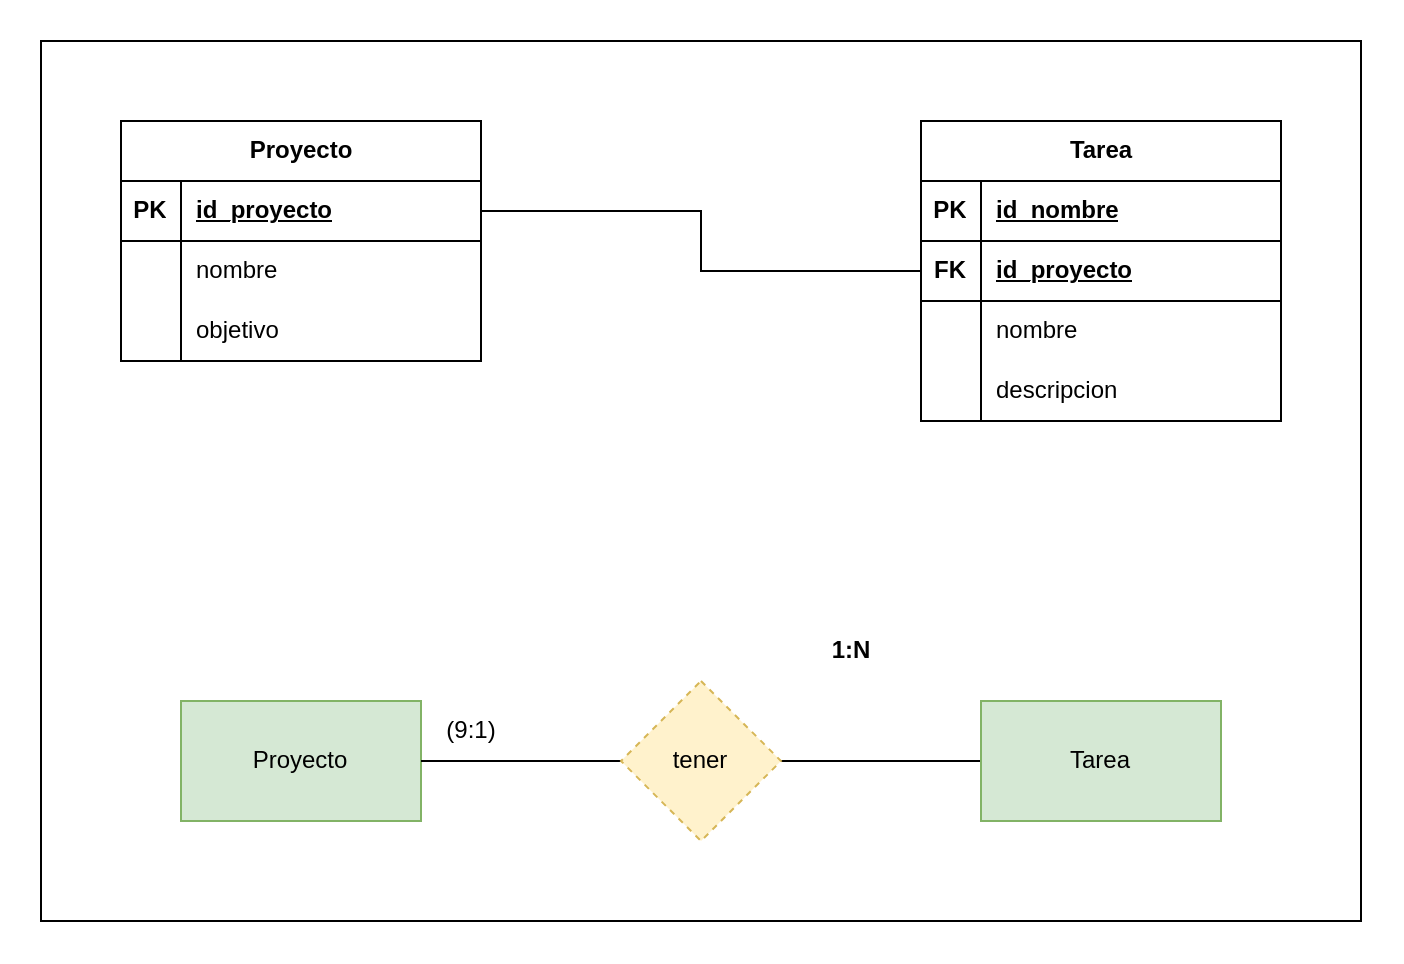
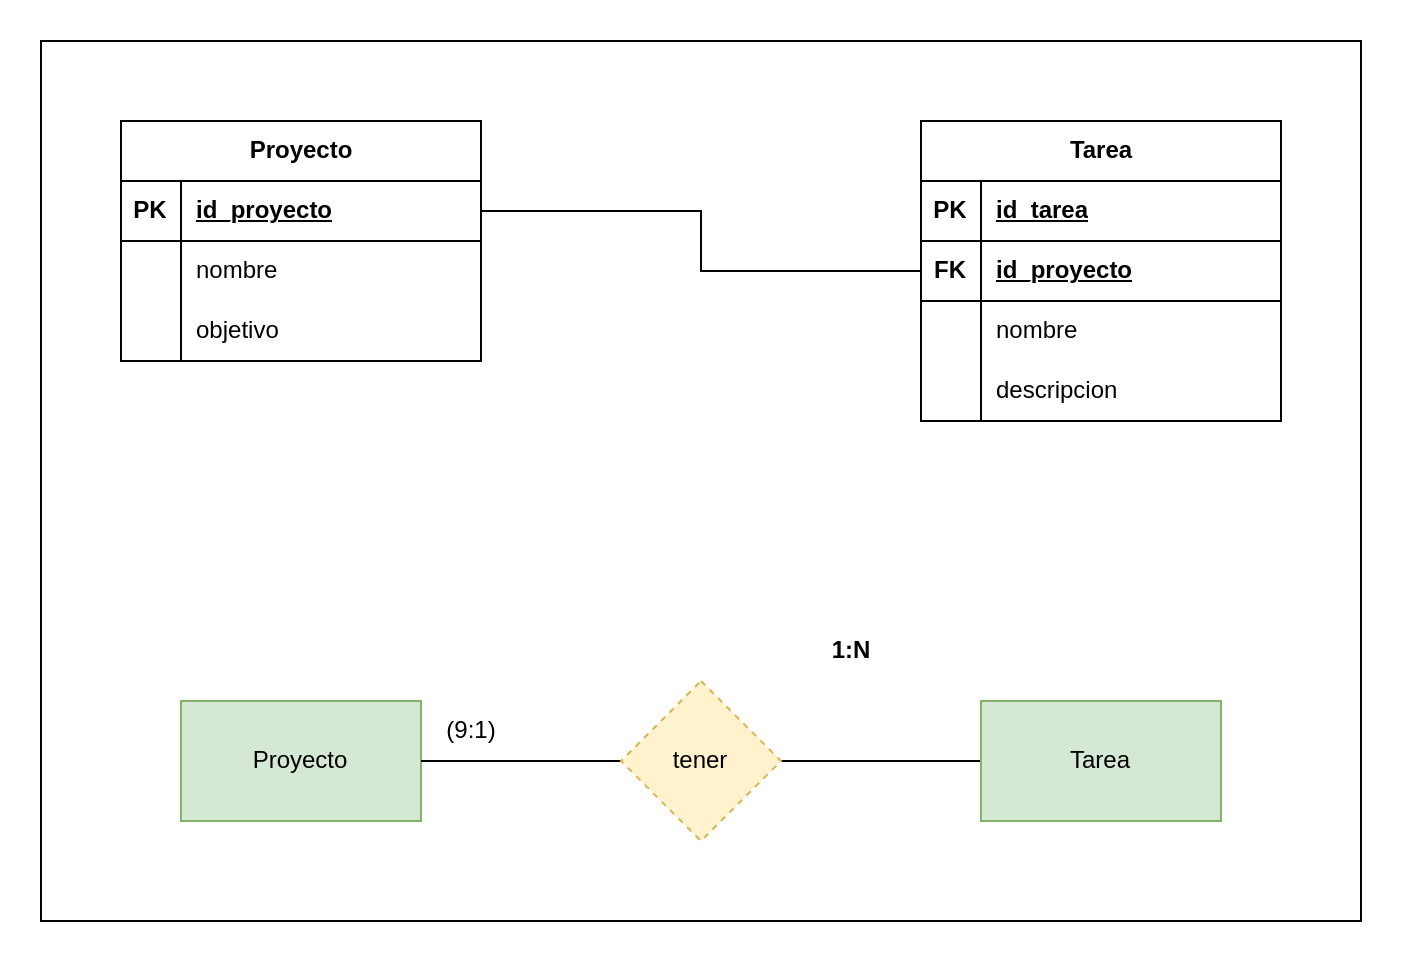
- <mxCell id="24" value="id_nombre" style="shape=partialRectangle;connectable=0;fillColor=none;top=0;left=0;bottom=0;right=0;align=left;spacingLeft=6;fontStyle=5;overflow=hidden;whiteSpace=wrap;html=1;" vertex="1" parent="22"><mxGeometry x="30" width="150" height="30" as="geometry"><mxRectangle width="150" height="30" as="alternateBounds" /></mxGeometry></mxCell>
+ <mxCell id="24" value="id_tarea" style="shape=partialRectangle;connectable=0;fillColor=none;top=0;left=0;bottom=0;right=0;align=left;spacingLeft=6;fontStyle=5;overflow=hidden;whiteSpace=wrap;html=1;" vertex="1" parent="22"><mxGeometry x="30" width="150" height="30" as="geometry"><mxRectangle width="150" height="30" as="alternateBounds" /></mxGeometry></mxCell>
